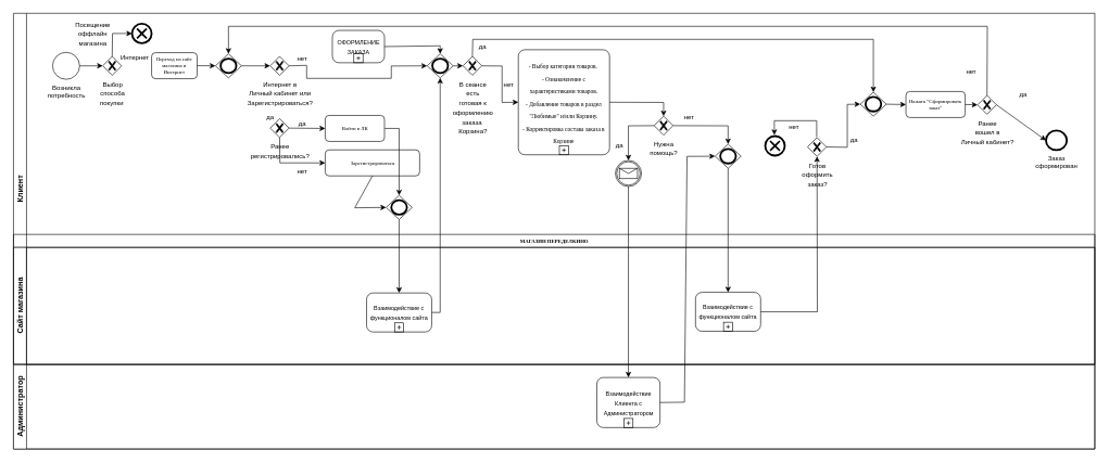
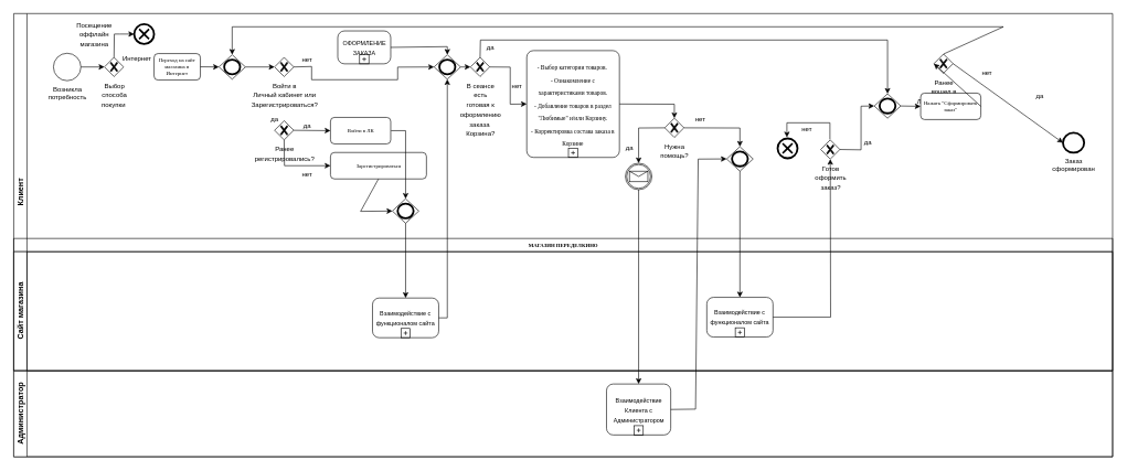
- <mxCell id="22" value="&lt;span style=&quot;font-size: 10px;&quot;&gt;Интернет в &lt;br&gt;Личный кабинет или &lt;br&gt;Зарегистрироваться?&lt;/span&gt;" style="points=[[0.25,0.25,0],[0.5,0,0],[0.75,0.25,0],[1,0.5,0],[0.75,0.75,0],[0.5,1,0],[0.25,0.75,0],[0,0.5,0]];shape=mxgraph.bpmn.gateway2;html=1;verticalLabelPosition=bottom;labelBackgroundColor=#ffffff;verticalAlign=top;align=center;perimeter=rhombusPerimeter;outlineConnect=0;outline=none;symbol=none;gwType=exclusive;strokeWidth=1;fillColor=none;" parent="8" vertex="1"><mxGeometry x="394" y="66.25" width="29" height="29" as="geometry" /></mxCell>
+ <mxCell id="22" value="&lt;span style=&quot;font-size: 10px;&quot;&gt;Войти в &lt;br&gt;Личный кабинет или &lt;br&gt;Зарегистрироваться?&lt;/span&gt;" style="points=[[0.25,0.25,0],[0.5,0,0],[0.75,0.25,0],[1,0.5,0],[0.75,0.75,0],[0.5,1,0],[0.25,0.75,0],[0,0.5,0]];shape=mxgraph.bpmn.gateway2;html=1;verticalLabelPosition=bottom;labelBackgroundColor=#ffffff;verticalAlign=top;align=center;perimeter=rhombusPerimeter;outlineConnect=0;outline=none;symbol=none;gwType=exclusive;strokeWidth=1;fillColor=none;" parent="8" vertex="1"><mxGeometry x="394" y="66.25" width="29" height="29" as="geometry" /></mxCell>
- <mxCell id="47" value="&lt;span style=&quot;font-size: 10px;&quot;&gt;Ранее &lt;br&gt;вошел в &lt;br&gt;Личный кабинет?&lt;/span&gt;" style="points=[[0.25,0.25,0],[0.5,0,0],[0.75,0.25,0],[1,0.5,0],[0.75,0.75,0],[0.5,1,0],[0.25,0.75,0],[0,0.5,0]];shape=mxgraph.bpmn.gateway2;html=1;verticalLabelPosition=bottom;labelBackgroundColor=#ffffff;verticalAlign=top;align=center;perimeter=rhombusPerimeter;outlineConnect=0;outline=none;symbol=none;gwType=exclusive;strokeWidth=1;fillColor=none;" parent="8" vertex="1"><mxGeometry x="1480" y="126.25" width="29" height="29" as="geometry" /></mxCell>
+ <mxCell id="47" value="&lt;span style=&quot;font-size: 10px;&quot;&gt;Ранее &lt;br&gt;вошел в &lt;br&gt;Личный кабинет?&lt;/span&gt;" style="points=[[0.25,0.25,0],[0.5,0,0],[0.75,0.25,0],[1,0.5,0],[0.75,0.75,0],[0.5,1,0],[0.25,0.75,0],[0,0.5,0]];shape=mxgraph.bpmn.gateway2;html=1;verticalLabelPosition=bottom;labelBackgroundColor=#ffffff;verticalAlign=top;align=center;perimeter=rhombusPerimeter;outlineConnect=0;outline=none;symbol=none;gwType=exclusive;strokeWidth=1;fillColor=none;" parent="8" vertex="1"><mxGeometry x="1390" y="61.25" width="29" height="29" as="geometry" /></mxCell>
